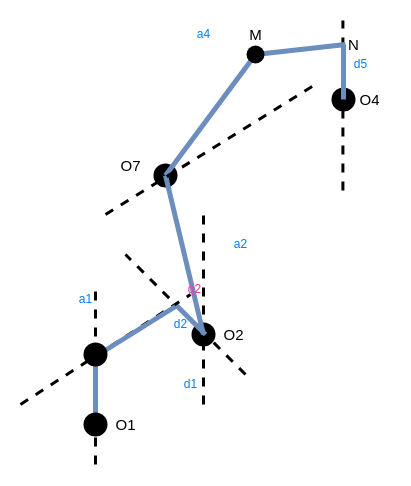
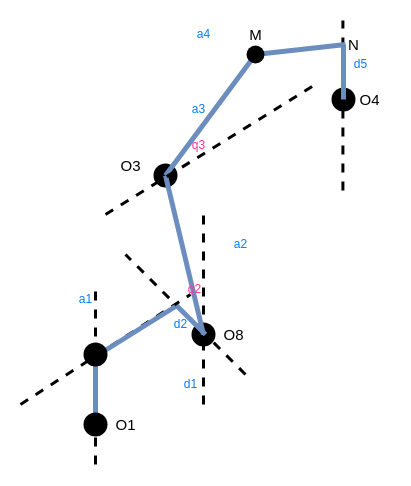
+ <mxCell id="22" value="&lt;font color=&quot;#007fff&quot;&gt;a3&lt;/font&gt;" style="text;html=1;resizable=0;autosize=1;align=center;verticalAlign=middle;points=[];fillColor=none;strokeColor=none;rounded=0;" parent="1" vertex="1"><mxGeometry x="183" y="99" width="30" height="20" as="geometry" /></mxCell>
+ <mxCell id="30" value="&lt;font color=&quot;#ff3399&quot;&gt;q3&lt;/font&gt;" style="text;html=1;resizable=0;autosize=1;align=center;verticalAlign=middle;points=[];fillColor=none;strokeColor=none;rounded=0;" parent="1" vertex="1"><mxGeometry x="183" y="135" width="30" height="20" as="geometry" /></mxCell>
- <mxCell id="33" value="&lt;font style=&quot;font-size: 15px&quot;&gt;O7&lt;/font&gt;" style="text;html=1;resizable=0;autosize=1;align=center;verticalAlign=middle;points=[];fillColor=none;strokeColor=none;rounded=0;" vertex="1" parent="1"><mxGeometry x="110" y="155" width="40" height="20" as="geometry" /></mxCell>
+ <mxCell id="33" value="&lt;font style=&quot;font-size: 15px&quot;&gt;O3&lt;/font&gt;" style="text;html=1;resizable=0;autosize=1;align=center;verticalAlign=middle;points=[];fillColor=none;strokeColor=none;rounded=0;" vertex="1" parent="1"><mxGeometry x="110" y="155" width="40" height="20" as="geometry" /></mxCell>
- <mxCell id="32" value="&lt;font style=&quot;font-size: 15px&quot;&gt;O2&lt;/font&gt;" style="text;html=1;resizable=0;autosize=1;align=center;verticalAlign=middle;points=[];fillColor=none;strokeColor=none;rounded=0;" vertex="1" parent="1"><mxGeometry x="213" y="324" width="40" height="20" as="geometry" /></mxCell>
+ <mxCell id="32" value="&lt;font style=&quot;font-size: 15px&quot;&gt;O8&lt;/font&gt;" style="text;html=1;resizable=0;autosize=1;align=center;verticalAlign=middle;points=[];fillColor=none;strokeColor=none;rounded=0;" vertex="1" parent="1"><mxGeometry x="213" y="324" width="40" height="20" as="geometry" /></mxCell>
